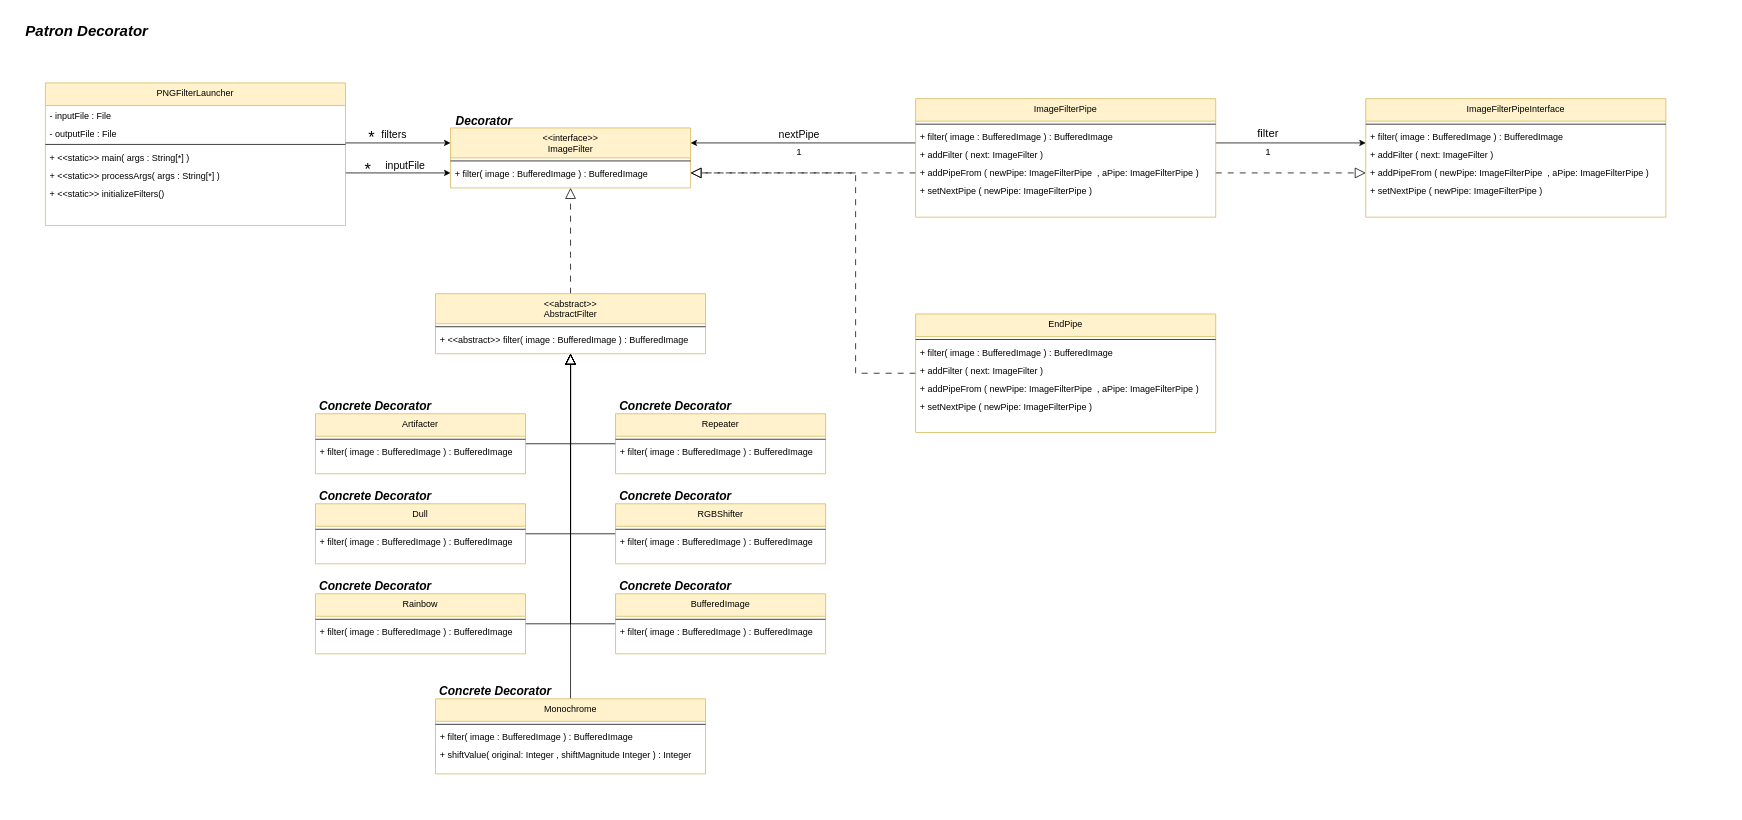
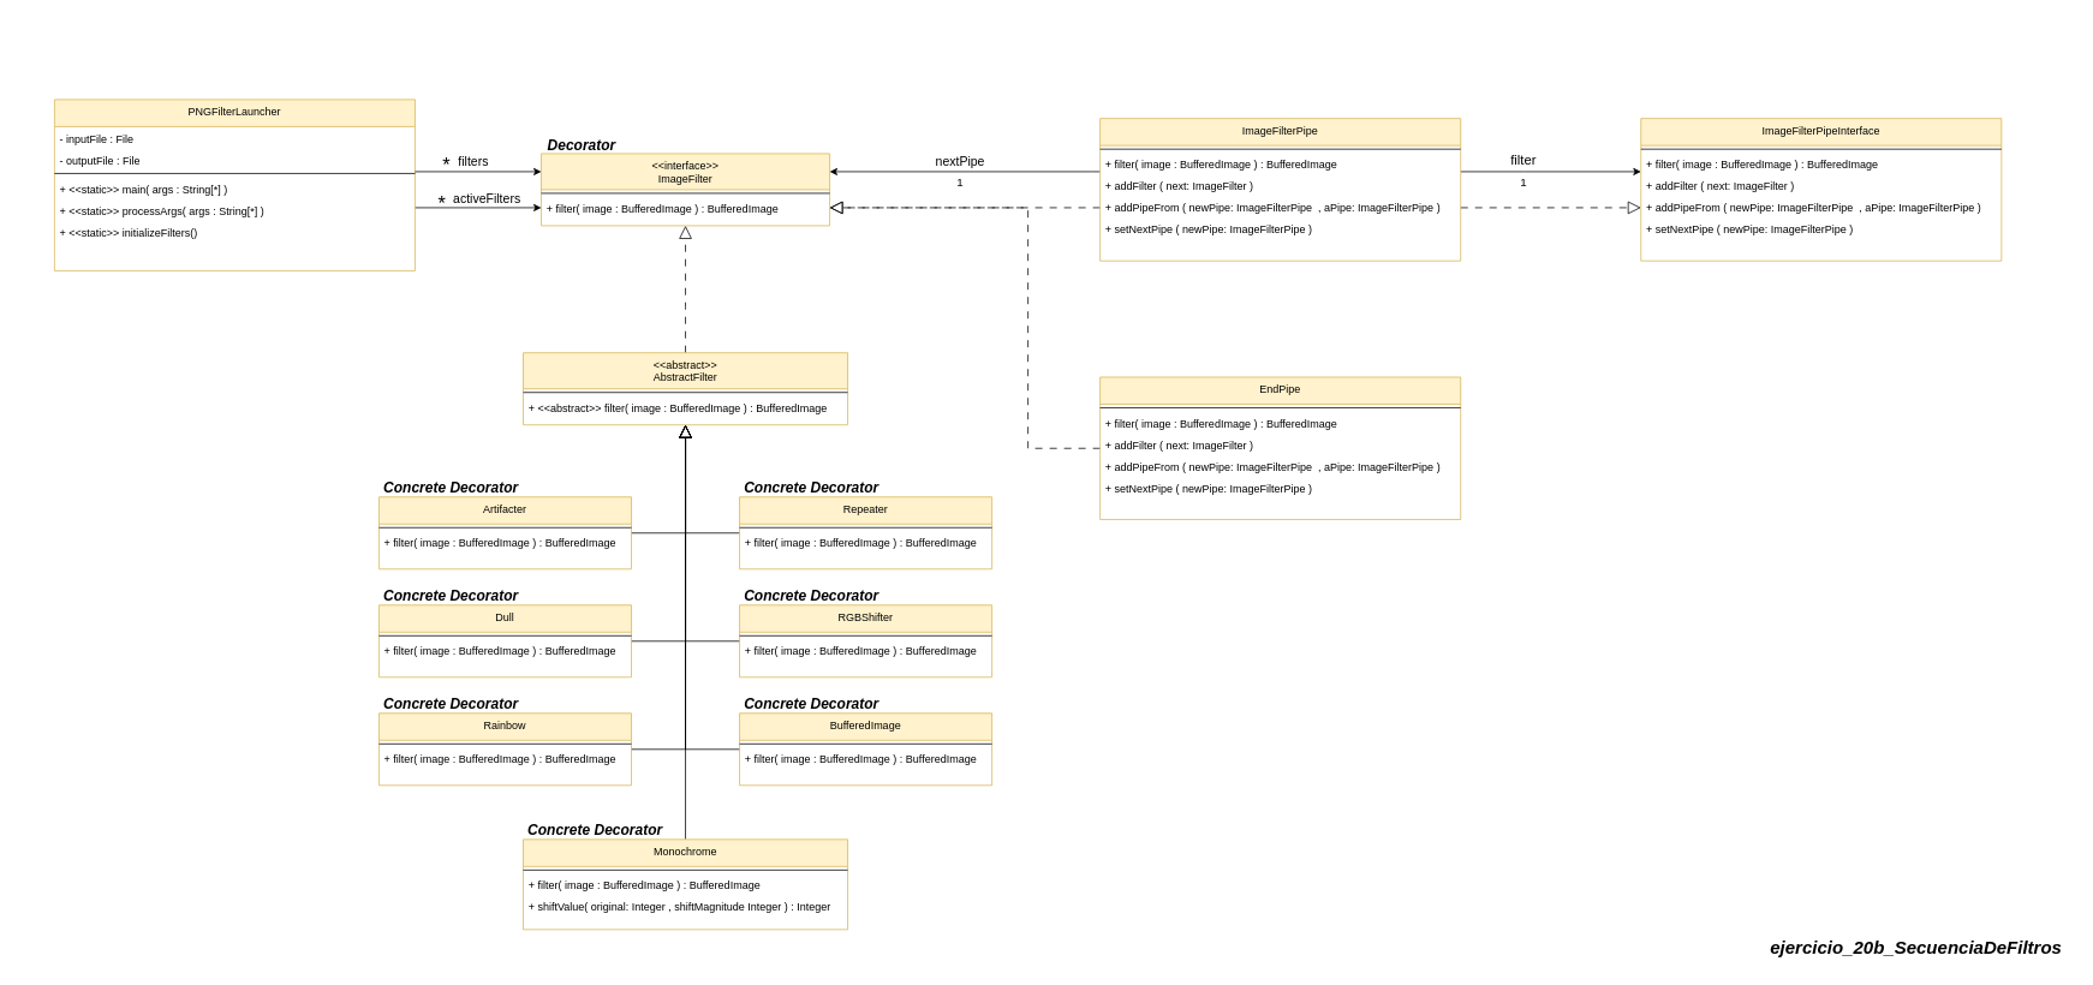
- <mxCell id="2" value="&lt;b style=&quot;&quot;&gt;&lt;i&gt;&lt;font style=&quot;font-size: 20px;&quot;&gt;Patron Decorator&lt;/font&gt;&lt;/i&gt;&lt;/b&gt;" style="text;html=1;align=center;verticalAlign=middle;resizable=0;points=[];autosize=1;strokeColor=none;fillColor=none;" vertex="1" parent="1"><mxGeometry x="20" y="20" width="190" height="40" as="geometry" /></mxCell>
- <mxCell id="41" value="inputFile" style="text;html=1;align=center;verticalAlign=middle;whiteSpace=wrap;rounded=0;fontSize=14;" vertex="1" parent="1"><mxGeometry x="500" y="211.87" width="80" height="16.25" as="geometry" /></mxCell>
+ <mxCell id="41" value="activeFilters" style="text;html=1;align=center;verticalAlign=middle;whiteSpace=wrap;rounded=0;fontSize=14;" vertex="1" parent="1"><mxGeometry x="500" y="211.87" width="80" height="16.25" as="geometry" /></mxCell>
+ <mxCell id="3" value="&lt;span style=&quot;font-size: 20px;&quot;&gt;&lt;b&gt;&lt;i&gt;ejercicio_20b_SecuenciaDeFiltros&lt;/i&gt;&lt;/b&gt;&lt;/span&gt;" style="text;html=1;align=center;verticalAlign=middle;resizable=0;points=[];autosize=1;strokeColor=none;fillColor=none;" vertex="1" parent="1"><mxGeometry x="1950" y="1031" width="350" height="40" as="geometry" /></mxCell>
